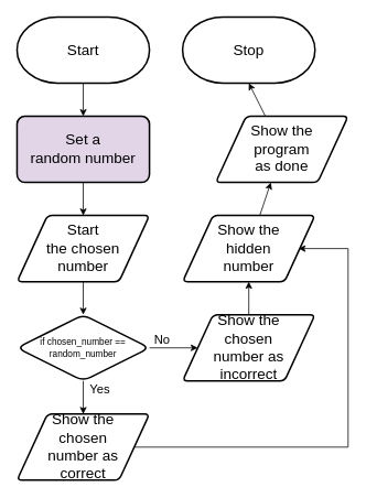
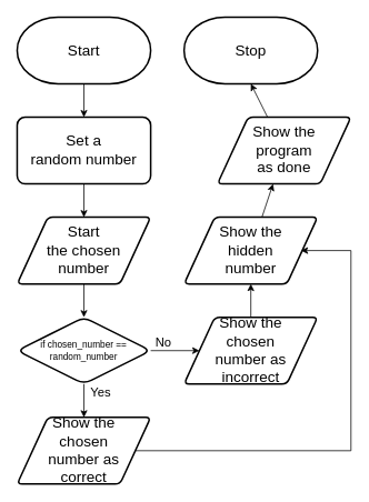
- <mxCell id="21" value="&lt;span&gt;Set&amp;nbsp;&lt;/span&gt;&lt;span&gt;a random&amp;nbsp;&lt;/span&gt;&lt;span&gt;number&lt;/span&gt;" style="whiteSpace=wrap;html=1;fontSize=18;strokeWidth=2;rounded=1;arcSize=12;fillColor=#e1d5e7;" vertex="1" parent="1"><mxGeometry y="140" width="160" height="80" as="geometry" x="20" /></mxCell>
+ <mxCell id="21" value="&lt;span&gt;Set&amp;nbsp;&lt;/span&gt;&lt;span&gt;a random&amp;nbsp;&lt;/span&gt;&lt;span&gt;number&lt;/span&gt;" style="whiteSpace=wrap;html=1;fontSize=18;strokeWidth=2;rounded=1;arcSize=12;" vertex="1" parent="1"><mxGeometry y="140" width="160" height="80" as="geometry" x="20" /></mxCell>
